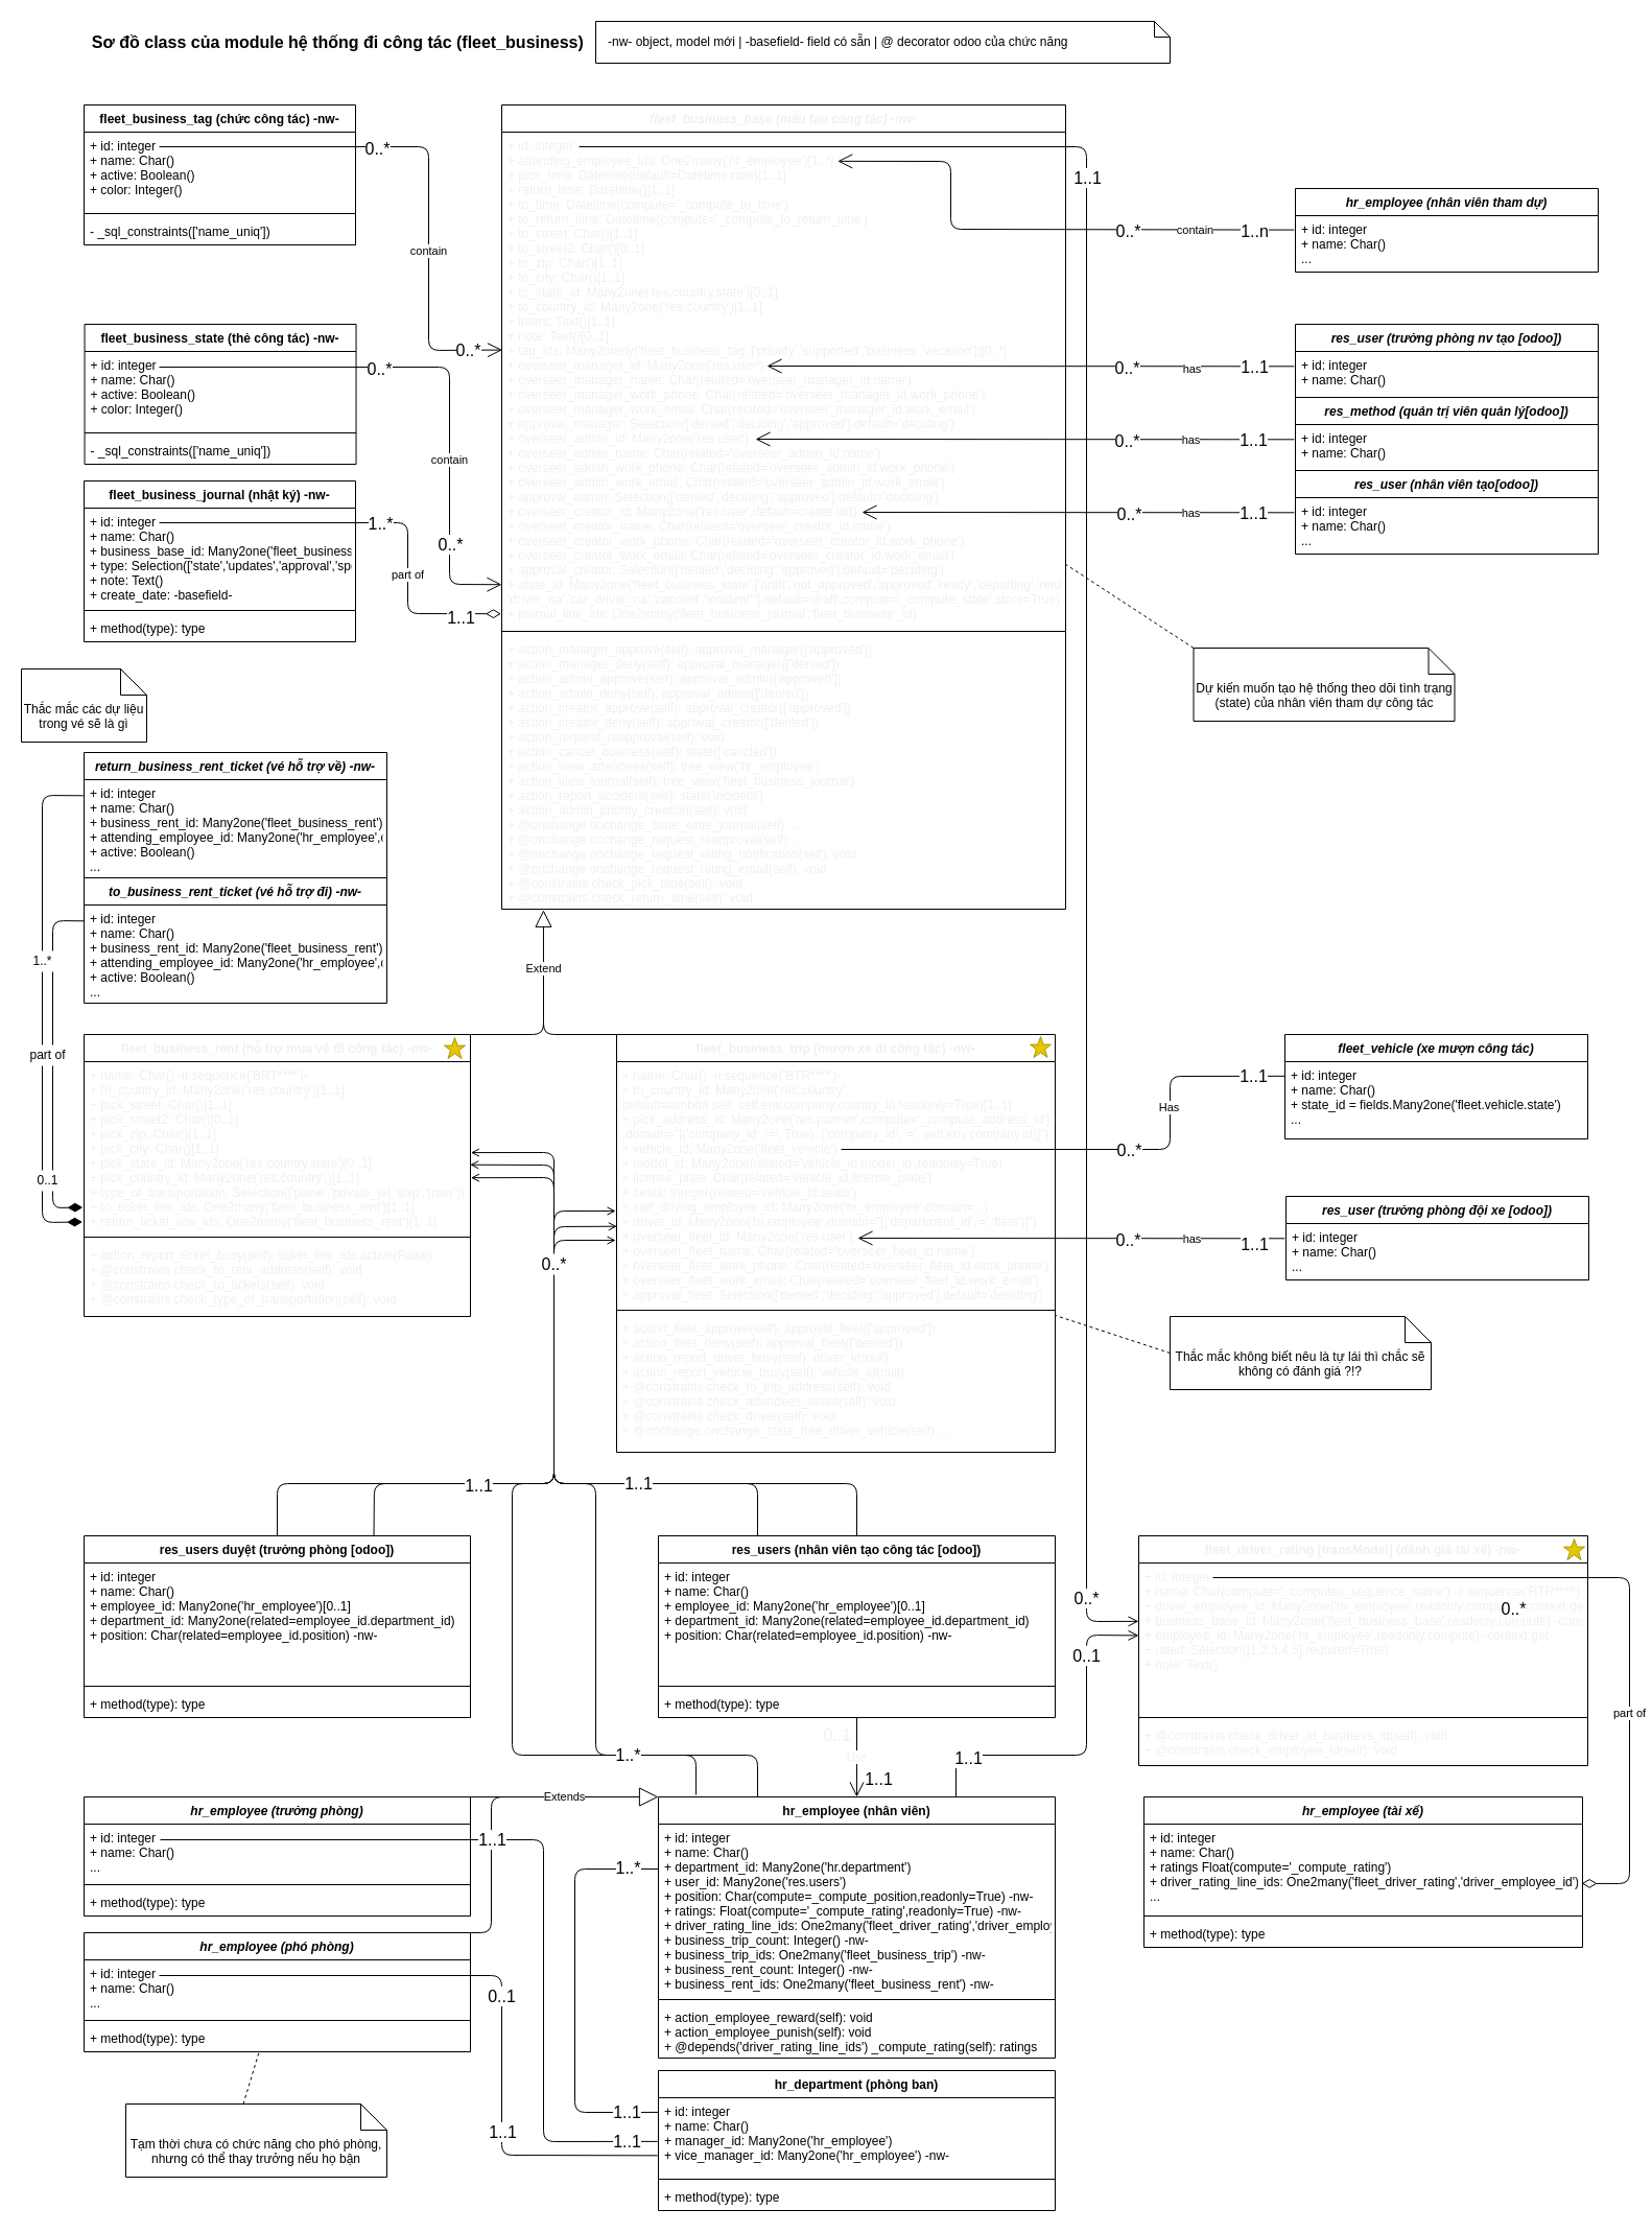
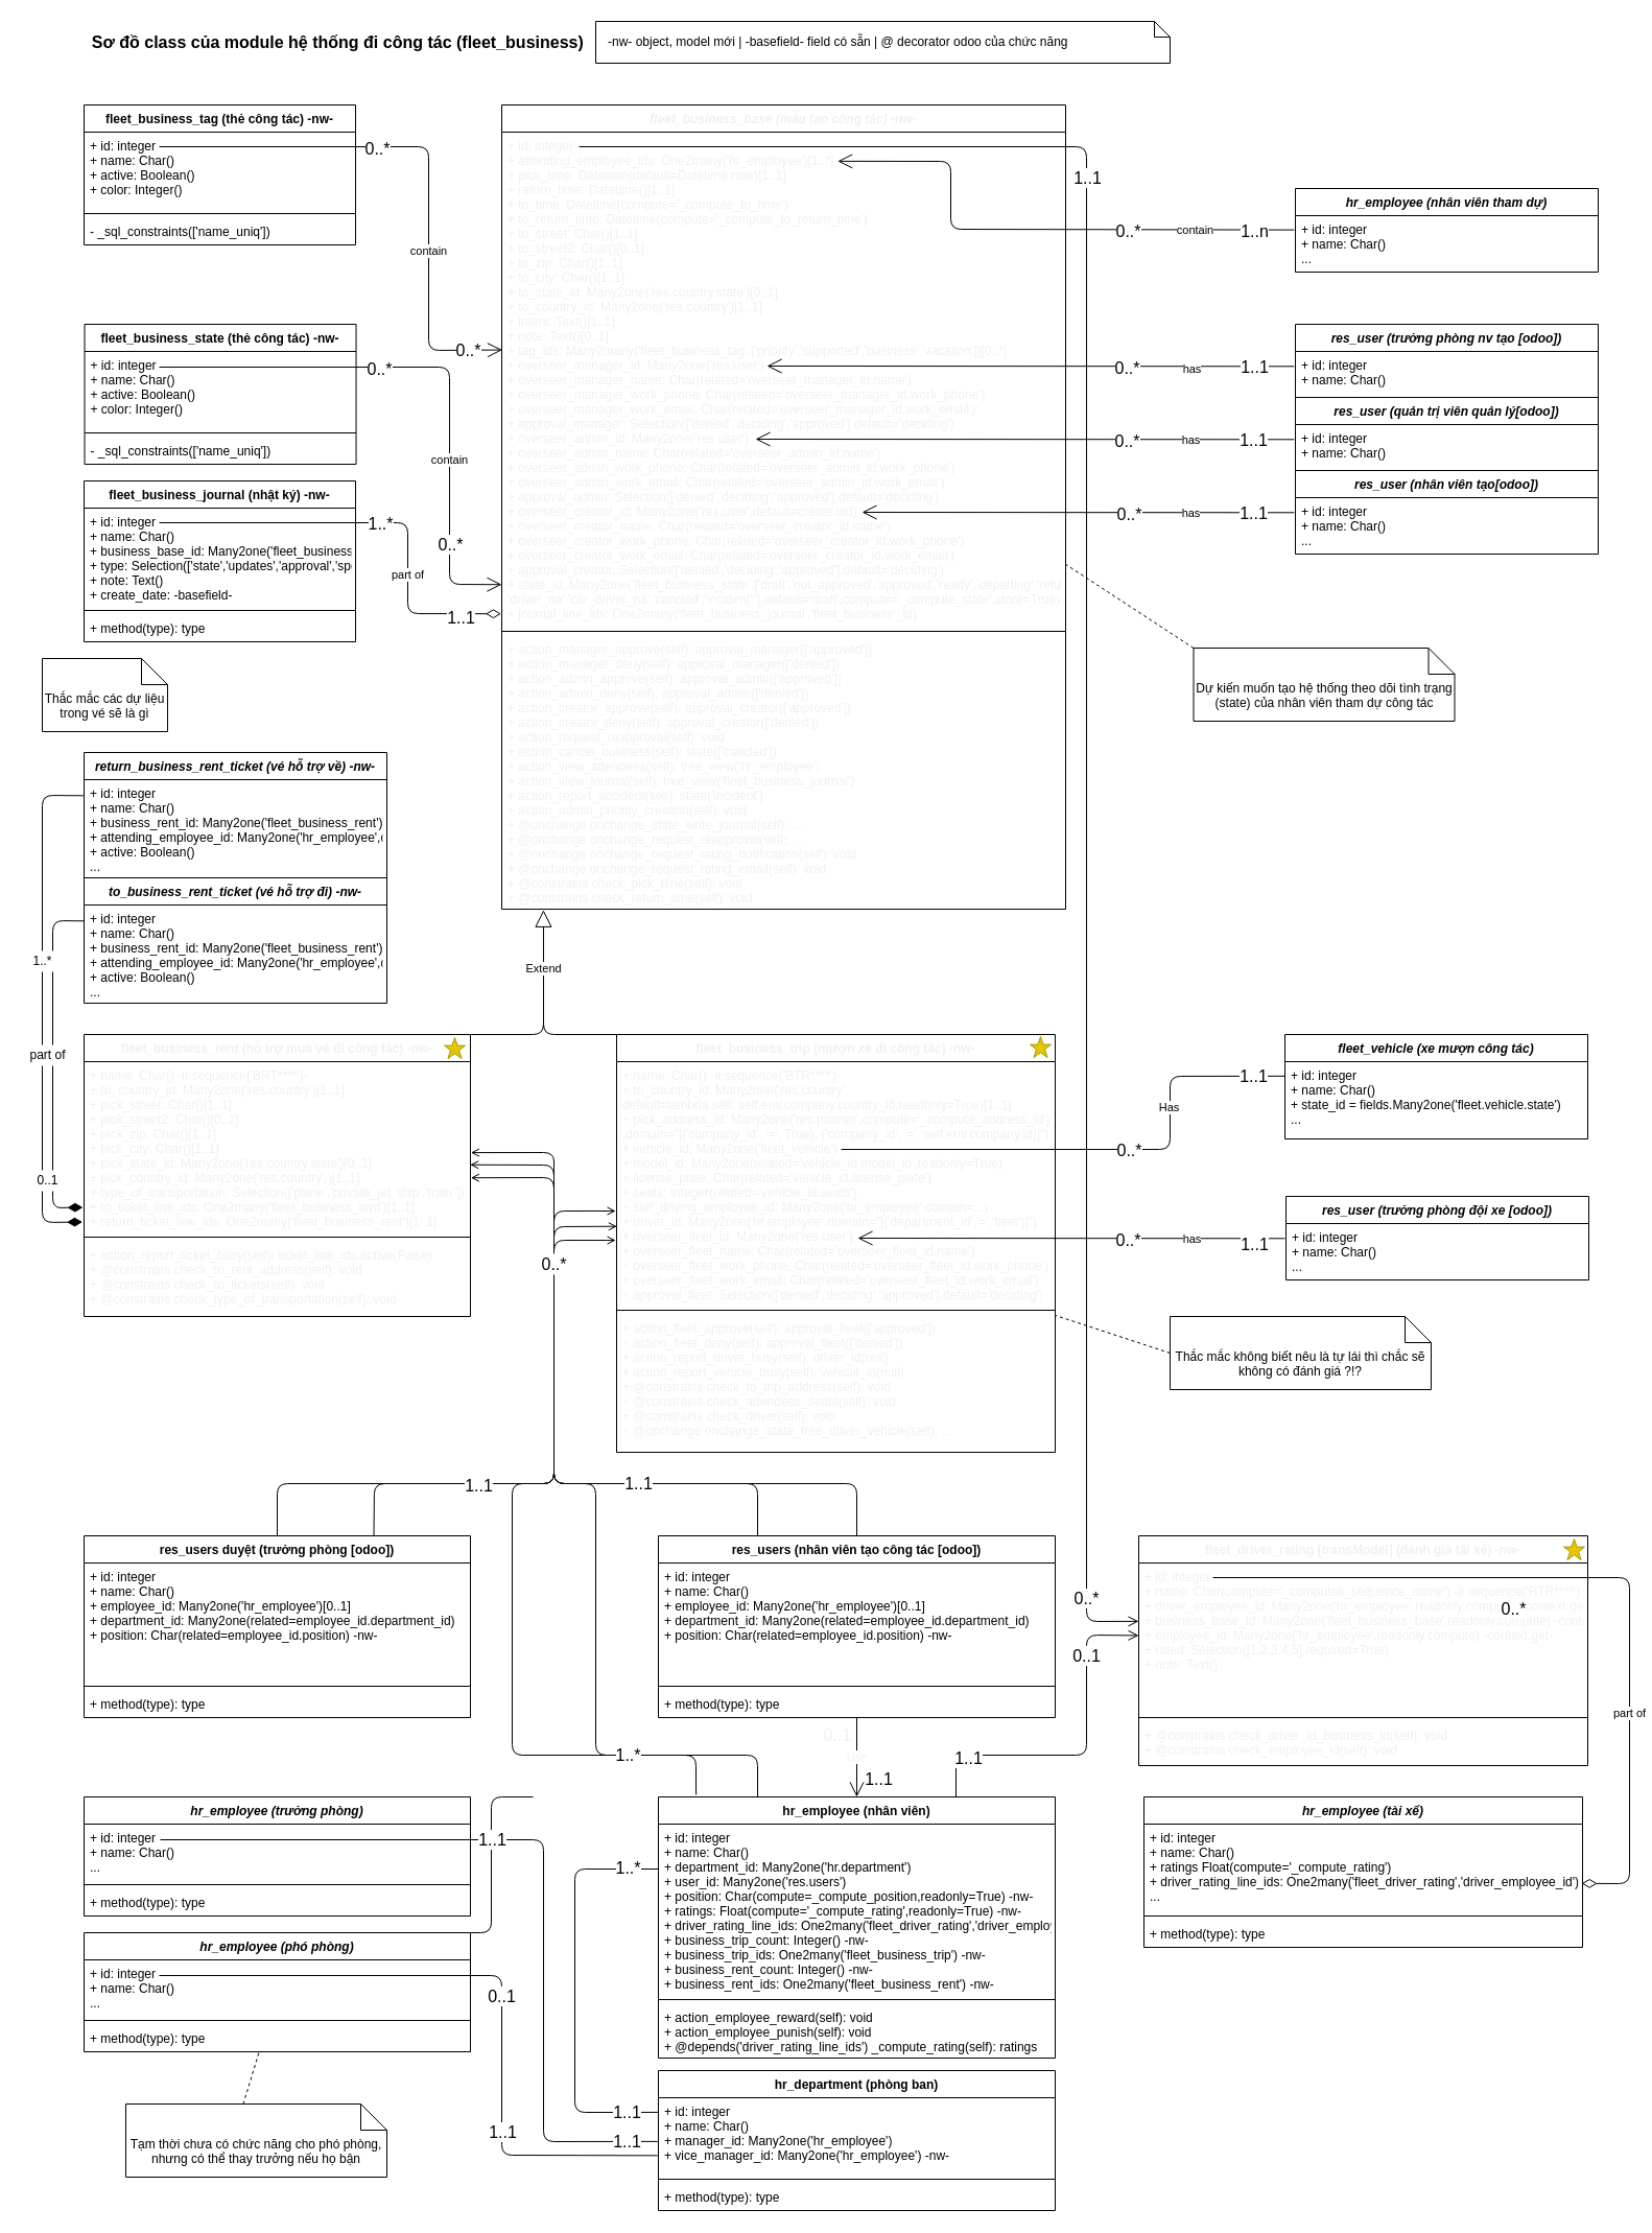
- <mxCell id="46" value="fleet_business_tag (chức công tác) -nw-" style="swimlane;fontStyle=1;align=center;verticalAlign=top;childLayout=stackLayout;horizontal=1;startSize=26;horizontalStack=0;resizeParent=1;resizeParentMax=0;resizeLast=0;collapsible=1;marginBottom=0;" parent="1" vertex="1"><mxGeometry x="80" y="100" width="260" height="134" as="geometry"><mxRectangle x="160" y="110" width="100" height="26" as="alternateBounds" /></mxGeometry></mxCell>
+ <mxCell id="46" value="fleet_business_tag (thẻ công tác) -nw-" style="swimlane;fontStyle=1;align=center;verticalAlign=top;childLayout=stackLayout;horizontal=1;startSize=26;horizontalStack=0;resizeParent=1;resizeParentMax=0;resizeLast=0;collapsible=1;marginBottom=0;" parent="1" vertex="1"><mxGeometry x="80" y="100" width="260" height="134" as="geometry"><mxRectangle x="160" y="110" width="100" height="26" as="alternateBounds" /></mxGeometry></mxCell>
- <mxCell id="137" value="res_method (quản trị viên quản lý[odoo])" style="swimlane;fontStyle=3;align=center;verticalAlign=top;childLayout=stackLayout;horizontal=1;startSize=26;horizontalStack=0;resizeParent=1;resizeParentMax=0;resizeLast=0;collapsible=1;marginBottom=0;" vertex="1" parent="1"><mxGeometry x="1240" y="380" width="290" height="80" as="geometry"><mxRectangle x="160" y="110" width="100" height="26" as="alternateBounds" /></mxGeometry></mxCell>
+ <mxCell id="137" value="res_user (quản trị viên quản lý[odoo])" style="swimlane;fontStyle=3;align=center;verticalAlign=top;childLayout=stackLayout;horizontal=1;startSize=26;horizontalStack=0;resizeParent=1;resizeParentMax=0;resizeLast=0;collapsible=1;marginBottom=0;" vertex="1" parent="1"><mxGeometry x="1240" y="380" width="290" height="80" as="geometry"><mxRectangle x="160" y="110" width="100" height="26" as="alternateBounds" /></mxGeometry></mxCell>
- <mxCell id="156" value="Thắc mắc các dự liệu trong vé sẽ là gì" style="shape=note2;boundedLbl=1;whiteSpace=wrap;html=1;size=25;verticalAlign=top;align=center;fillColor=default;" vertex="1" parent="1"><mxGeometry x="20" y="640" width="120" height="70" as="geometry" /></mxCell>
+ <mxCell id="156" value="Thắc mắc các dự liệu trong vé sẽ là gì" style="shape=note2;boundedLbl=1;whiteSpace=wrap;html=1;size=25;verticalAlign=top;align=center;fillColor=default;" vertex="1" parent="1"><mxGeometry x="40" y="630" width="120" height="70" as="geometry" /></mxCell>
- <mxCell id="23" value="Extends" style="endArrow=block;endSize=16;endFill=0;html=1;exitX=1;exitY=0;exitDx=0;exitDy=0;entryX=0;entryY=0;entryDx=0;entryDy=0;" parent="1" source="17" target="8" edge="1"><mxGeometry width="160" relative="1" as="geometry"><mxPoint x="440" y="1730" as="sourcePoint" /><mxPoint x="600" y="1730" as="targetPoint" /></mxGeometry></mxCell>
